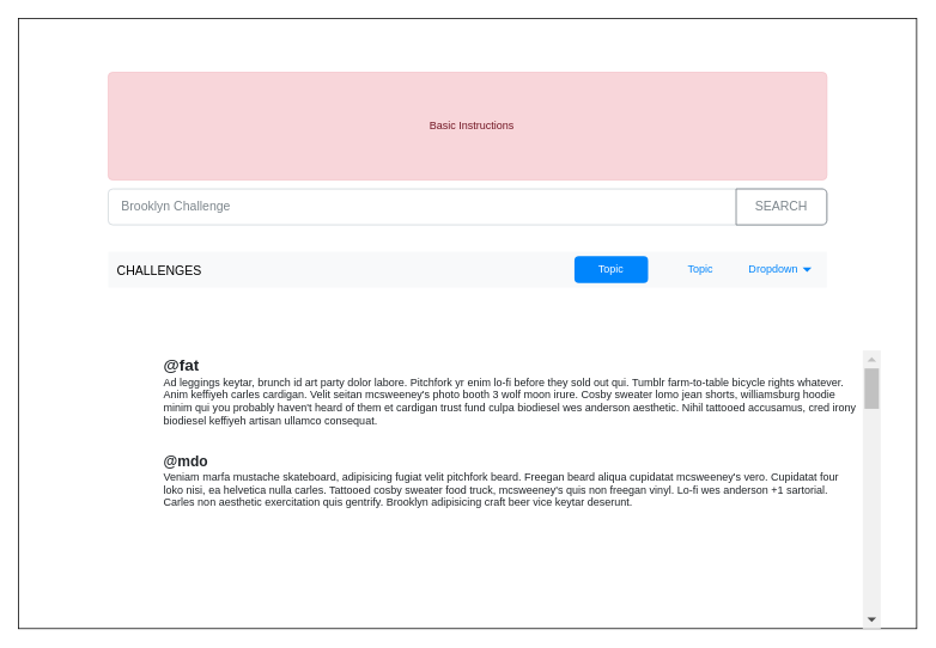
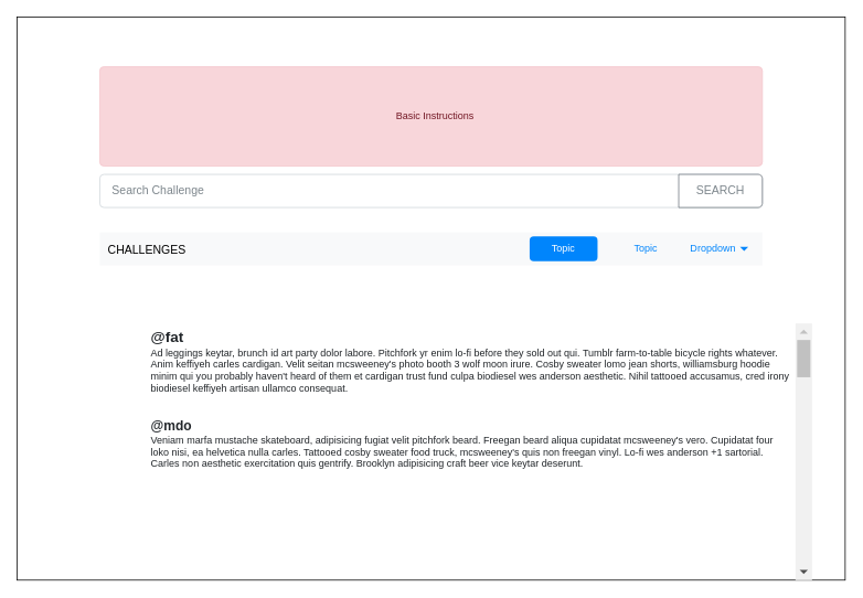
- <mxCell id="4" value="Brooklyn Challenge" style="html=1;shadow=0;dashed=0;shape=mxgraph.bootstrap.rrect;rSize=5;strokeColor=#CED4DA;html=1;whiteSpace=wrap;fillColor=#FFFFFF;fontColor=#7D868C;align=left;spacingLeft=0;spacing=15;fontSize=14;" vertex="1" parent="1"><mxGeometry x="120" y="210" width="800" height="40" as="geometry" /></mxCell>
+ <mxCell id="4" value="Search Challenge" style="html=1;shadow=0;dashed=0;shape=mxgraph.bootstrap.rrect;rSize=5;strokeColor=#CED4DA;html=1;whiteSpace=wrap;fillColor=#FFFFFF;fontColor=#7D868C;align=left;spacingLeft=0;spacing=15;fontSize=14;" vertex="1" parent="1"><mxGeometry x="120" y="210" width="800" height="40" as="geometry" /></mxCell>
